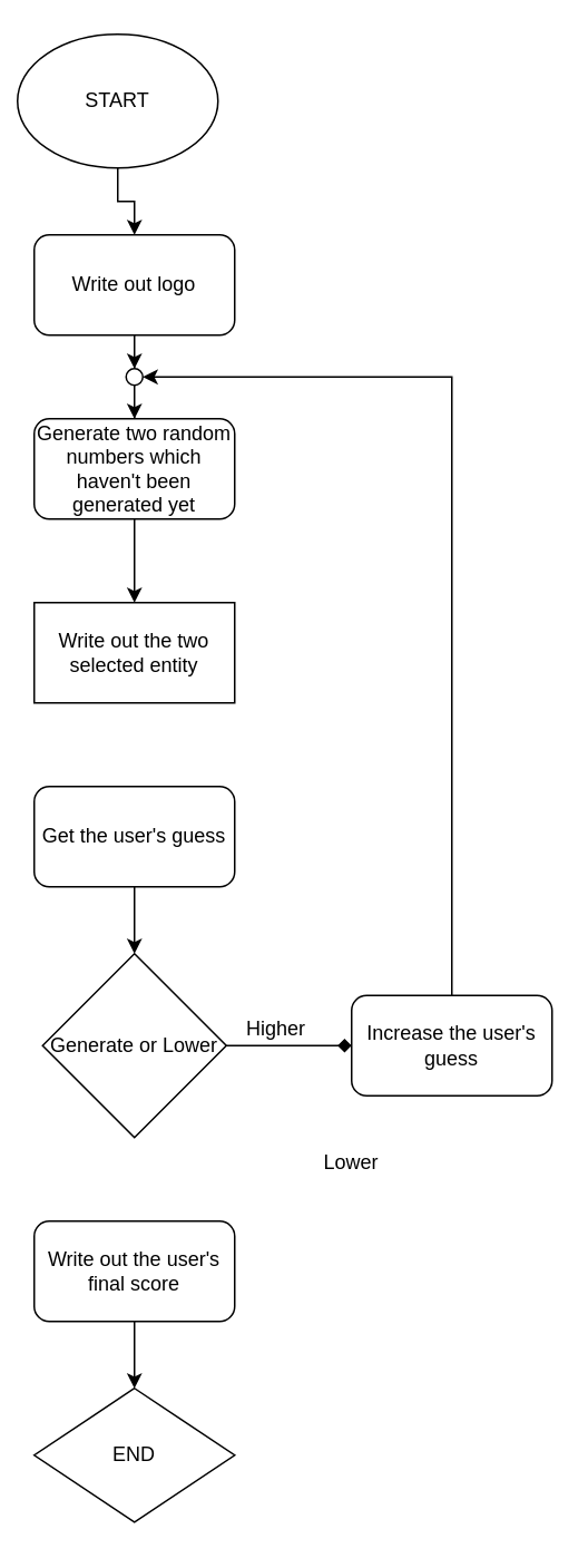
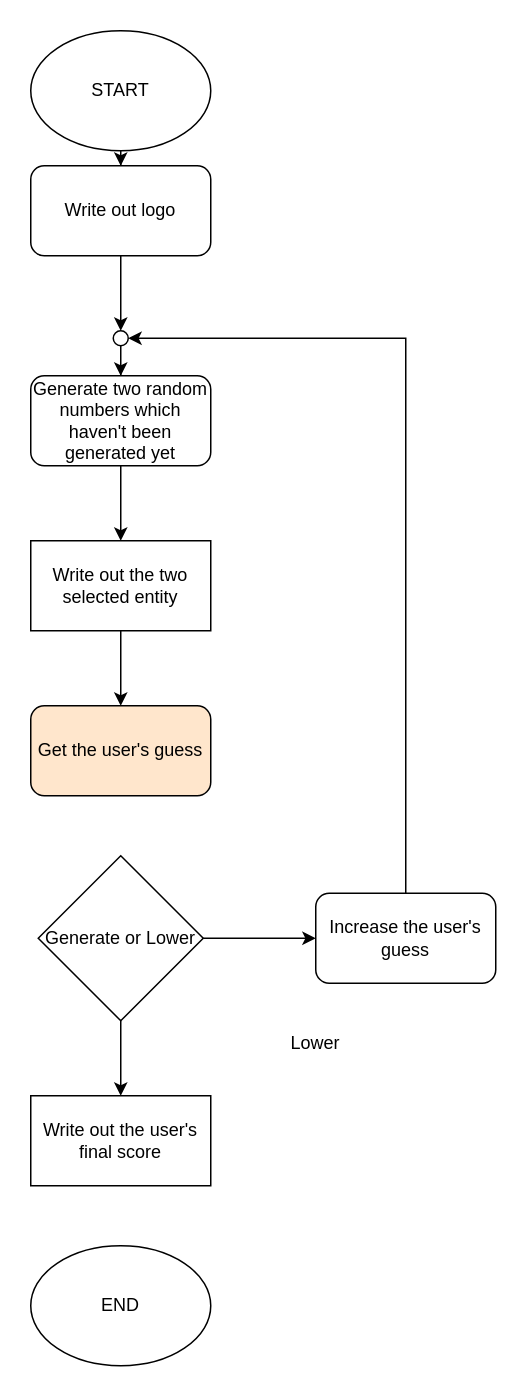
- <mxCell id="3" value="START" style="ellipse;whiteSpace=wrap;html=1;" vertex="1" parent="1"><mxGeometry x="10" y="20" width="120" height="80" as="geometry" /></mxCell>
+ <mxCell id="3" value="START" style="ellipse;whiteSpace=wrap;html=1;" vertex="1" parent="1"><mxGeometry x="20" y="20" width="120" height="80" as="geometry" /></mxCell>
- <mxCell id="6" value="Write out logo" style="rounded=1;whiteSpace=wrap;html=1;" vertex="1" parent="1"><mxGeometry x="20" y="140" width="120" height="60" as="geometry" /></mxCell>
+ <mxCell id="6" value="Write out logo" style="rounded=1;whiteSpace=wrap;html=1;" vertex="1" parent="1"><mxGeometry x="20" y="110" width="120" height="60" as="geometry" /></mxCell>
+ <mxCell id="9" style="edgeStyle=orthogonalEdgeStyle;rounded=0;orthogonalLoop=1;jettySize=auto;html=1;" edge="1" parent="1" source="10" target="12"><mxGeometry relative="1" as="geometry" /></mxCell>
- <mxCell id="12" value="Get the user's guess" style="rounded=1;whiteSpace=wrap;html=1;" vertex="1" parent="1"><mxGeometry x="20" y="470" width="120" height="60" as="geometry" /></mxCell>
+ <mxCell id="12" value="Get the user's guess" style="rounded=1;whiteSpace=wrap;html=1;fillColor=#ffe6cc;" vertex="1" parent="1"><mxGeometry x="20" y="470" width="120" height="60" as="geometry" /></mxCell>
- <mxCell id="11" style="edgeStyle=orthogonalEdgeStyle;rounded=0;orthogonalLoop=1;jettySize=auto;html=1;" edge="1" parent="1" source="12" target="15"><mxGeometry relative="1" as="geometry" /></mxCell>
- <mxCell id="18" value="Higher" style="text;html=1;strokeColor=none;fillColor=none;align=center;verticalAlign=middle;whiteSpace=wrap;rounded=0;" vertex="1" parent="1"><mxGeometry x="135" y="600" width="60" height="30" as="geometry" /></mxCell>
- <mxCell id="13" style="edgeStyle=orthogonalEdgeStyle;rounded=0;orthogonalLoop=1;jettySize=auto;html=1;endArrow=diamond;" edge="1" parent="1" source="15" target="17"><mxGeometry relative="1" as="geometry" /></mxCell>
+ <mxCell id="13" style="edgeStyle=orthogonalEdgeStyle;rounded=0;orthogonalLoop=1;jettySize=auto;html=1;" edge="1" parent="1" source="15" target="17"><mxGeometry relative="1" as="geometry" /></mxCell>
+ <mxCell id="14" style="edgeStyle=orthogonalEdgeStyle;rounded=0;orthogonalLoop=1;jettySize=auto;html=1;entryX=0.5;entryY=0;entryDx=0;entryDy=0;" edge="1" parent="1" source="15" target="21"><mxGeometry relative="1" as="geometry" /></mxCell>
- <mxCell id="21" value="Write out the user's final score" style="rounded=1;whiteSpace=wrap;html=1;" vertex="1" parent="1"><mxGeometry x="20" y="730" width="120" height="60" as="geometry" /></mxCell>
+ <mxCell id="21" value="Write out the user's final score" style="whiteSpace=wrap;html=1;rounded=0;" vertex="1" parent="1"><mxGeometry x="20" y="730" width="120" height="60" as="geometry" /></mxCell>
- <mxCell id="20" style="edgeStyle=orthogonalEdgeStyle;rounded=0;orthogonalLoop=1;jettySize=auto;html=1;" edge="1" parent="1" source="21" target="4"><mxGeometry relative="1" as="geometry" /></mxCell>
- <mxCell id="4" value="END" style="rhombus;whiteSpace=wrap;html=1;" vertex="1" parent="1"><mxGeometry x="20" y="830" width="120" height="80" as="geometry" /></mxCell>
+ <mxCell id="4" value="END" style="ellipse;whiteSpace=wrap;html=1;" vertex="1" parent="1"><mxGeometry x="20" y="830" width="120" height="80" as="geometry" /></mxCell>
